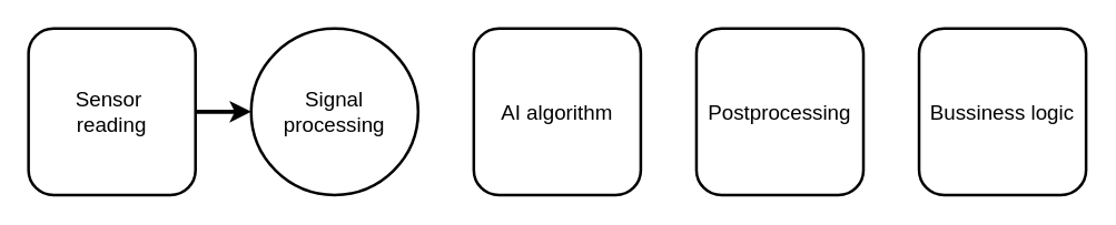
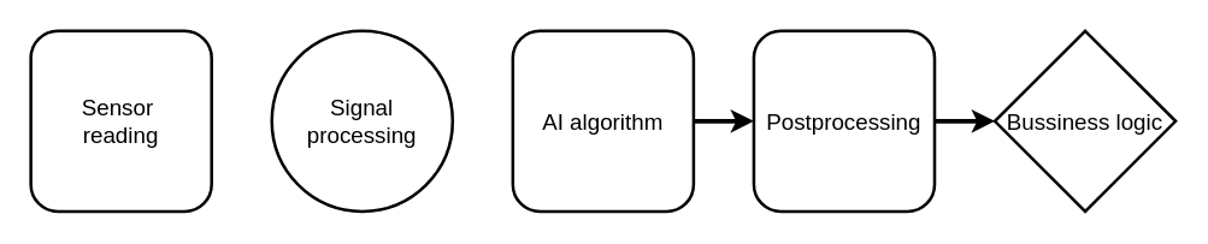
- <mxCell id="2" value="" style="edgeStyle=orthogonalEdgeStyle;rounded=0;orthogonalLoop=1;jettySize=auto;html=1;strokeWidth=3;" edge="1" parent="1" source="3" target="4"><mxGeometry relative="1" as="geometry" /></mxCell>
+ <mxCell id="5" value="" style="edgeStyle=orthogonalEdgeStyle;rounded=0;orthogonalLoop=1;jettySize=auto;html=1;strokeWidth=3;" edge="1" parent="1" source="6" target="8"><mxGeometry relative="1" as="geometry" /></mxCell>
+ <mxCell id="7" value="" style="edgeStyle=orthogonalEdgeStyle;rounded=0;orthogonalLoop=1;jettySize=auto;html=1;strokeWidth=3;" edge="1" parent="1" source="8" target="9"><mxGeometry relative="1" as="geometry" /></mxCell>
- <mxCell id="9" value="&lt;span style=&quot;font-size: 15px;&quot;&gt;Bussiness logic&lt;/span&gt;" style="rounded=1;whiteSpace=wrap;html=1;strokeWidth=2;" vertex="1" parent="1"><mxGeometry x="660" y="20" width="120" height="120" as="geometry" /></mxCell>
+ <mxCell id="9" value="&lt;span style=&quot;font-size: 15px;&quot;&gt;Bussiness logic&lt;/span&gt;" style="rhombus;whiteSpace=wrap;html=1;strokeWidth=2;" vertex="1" parent="1"><mxGeometry x="660" y="20" width="120" height="120" as="geometry" /></mxCell>
